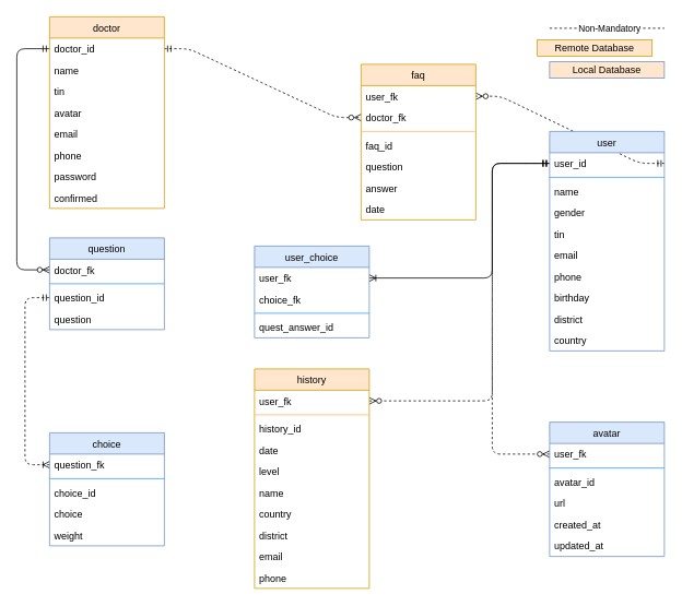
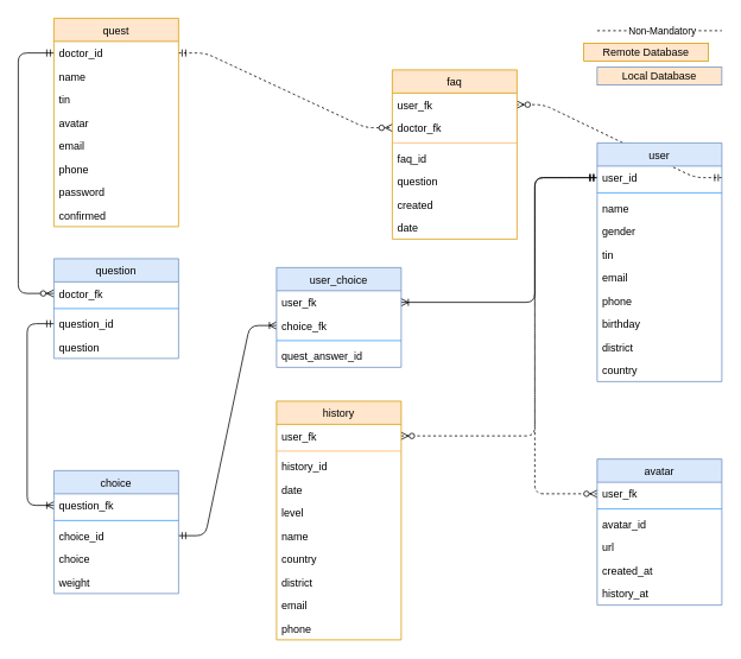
- <mxCell id="9" value="doctor" style="swimlane;fontStyle=0;childLayout=stackLayout;horizontal=1;startSize=26;fillColor=#ffe6cc;horizontalStack=0;resizeParent=1;resizeParentMax=0;resizeLast=0;collapsible=1;marginBottom=0;strokeColor=#d79b00;" parent="1" vertex="1"><mxGeometry x="60" y="20" width="140" height="234" as="geometry"><mxRectangle x="320" y="-50" width="70" height="26" as="alternateBounds" /></mxGeometry></mxCell>
+ <mxCell id="9" value="quest" style="swimlane;fontStyle=0;childLayout=stackLayout;horizontal=1;startSize=26;fillColor=#ffe6cc;horizontalStack=0;resizeParent=1;resizeParentMax=0;resizeLast=0;collapsible=1;marginBottom=0;strokeColor=#d79b00;" parent="1" vertex="1"><mxGeometry x="60" y="20" width="140" height="234" as="geometry"><mxRectangle x="320" y="-50" width="70" height="26" as="alternateBounds" /></mxGeometry></mxCell>
- <mxCell id="61" value="answer" style="text;strokeColor=none;fillColor=none;align=left;verticalAlign=top;spacingLeft=4;spacingRight=4;overflow=hidden;rotatable=0;points=[[0,0.5],[1,0.5]];portConstraint=eastwest;" parent="55" vertex="1"><mxGeometry y="138" width="140" height="26" as="geometry" /></mxCell>
+ <mxCell id="61" value="created" style="text;strokeColor=none;fillColor=none;align=left;verticalAlign=top;spacingLeft=4;spacingRight=4;overflow=hidden;rotatable=0;points=[[0,0.5],[1,0.5]];portConstraint=eastwest;" parent="55" vertex="1"><mxGeometry y="138" width="140" height="26" as="geometry" /></mxCell>
- <mxCell id="7" value="" style="edgeStyle=orthogonalEdgeStyle;fontSize=12;html=1;endArrow=ERmandOne;startArrow=ERoneToMany;entryX=0;entryY=0.5;entryDx=0;entryDy=0;exitX=0;exitY=0.5;exitDx=0;exitDy=0;startFill=0;endFill=0;dashed=1;" parent="1" source="19" target="32" edge="1"><mxGeometry width="100" height="100" relative="1" as="geometry"><mxPoint x="500" y="429" as="sourcePoint" /><mxPoint x="440" y="299" as="targetPoint" /><Array as="points"><mxPoint x="30" y="567" /><mxPoint x="30" y="363" /></Array></mxGeometry></mxCell>
+ <mxCell id="7" value="" style="edgeStyle=orthogonalEdgeStyle;fontSize=12;html=1;endArrow=ERmandOne;startArrow=ERoneToMany;entryX=0;entryY=0.5;entryDx=0;entryDy=0;exitX=0;exitY=0.5;exitDx=0;exitDy=0;startFill=0;endFill=0;" parent="1" source="19" target="32" edge="1"><mxGeometry width="100" height="100" relative="1" as="geometry"><mxPoint x="500" y="429" as="sourcePoint" /><mxPoint x="440" y="299" as="targetPoint" /><Array as="points"><mxPoint x="30" y="567" /><mxPoint x="30" y="363" /></Array></mxGeometry></mxCell>
+ <mxCell id="8" value="" style="edgeStyle=entityRelationEdgeStyle;fontSize=12;html=1;endArrow=ERoneToMany;entryX=0;entryY=0.5;entryDx=0;entryDy=0;startArrow=ERmandOne;startFill=0;exitX=1;exitY=0.5;exitDx=0;exitDy=0;" parent="1" source="21" target="26" edge="1"><mxGeometry width="100" height="100" relative="1" as="geometry"><mxPoint x="210" y="463" as="sourcePoint" /><mxPoint x="310" y="312" as="targetPoint" /></mxGeometry></mxCell>
- <mxCell id="41" value="updated_at" style="text;strokeColor=none;fillColor=none;align=left;verticalAlign=top;spacingLeft=4;spacingRight=4;overflow=hidden;rotatable=0;points=[[0,0.5],[1,0.5]];portConstraint=eastwest;" parent="35" vertex="1"><mxGeometry y="138" width="140" height="26" as="geometry" /></mxCell>
+ <mxCell id="41" value="history_at" style="text;strokeColor=none;fillColor=none;align=left;verticalAlign=top;spacingLeft=4;spacingRight=4;overflow=hidden;rotatable=0;points=[[0,0.5],[1,0.5]];portConstraint=eastwest;" parent="35" vertex="1"><mxGeometry y="138" width="140" height="26" as="geometry" /></mxCell>
